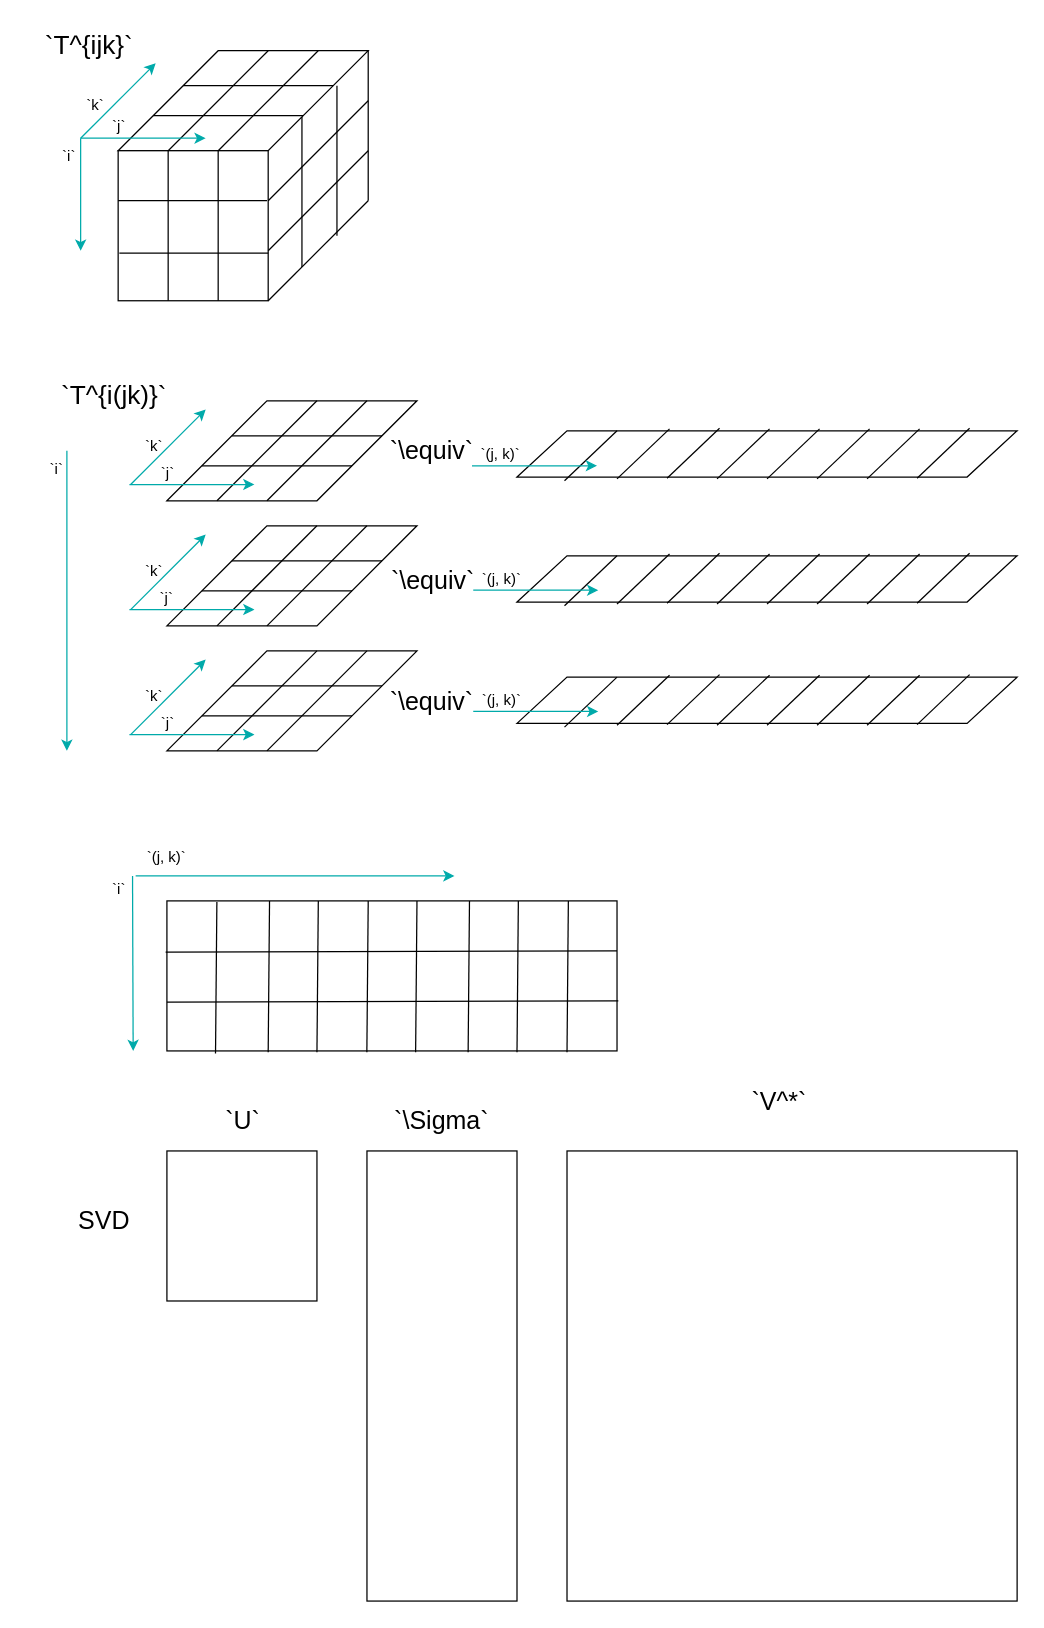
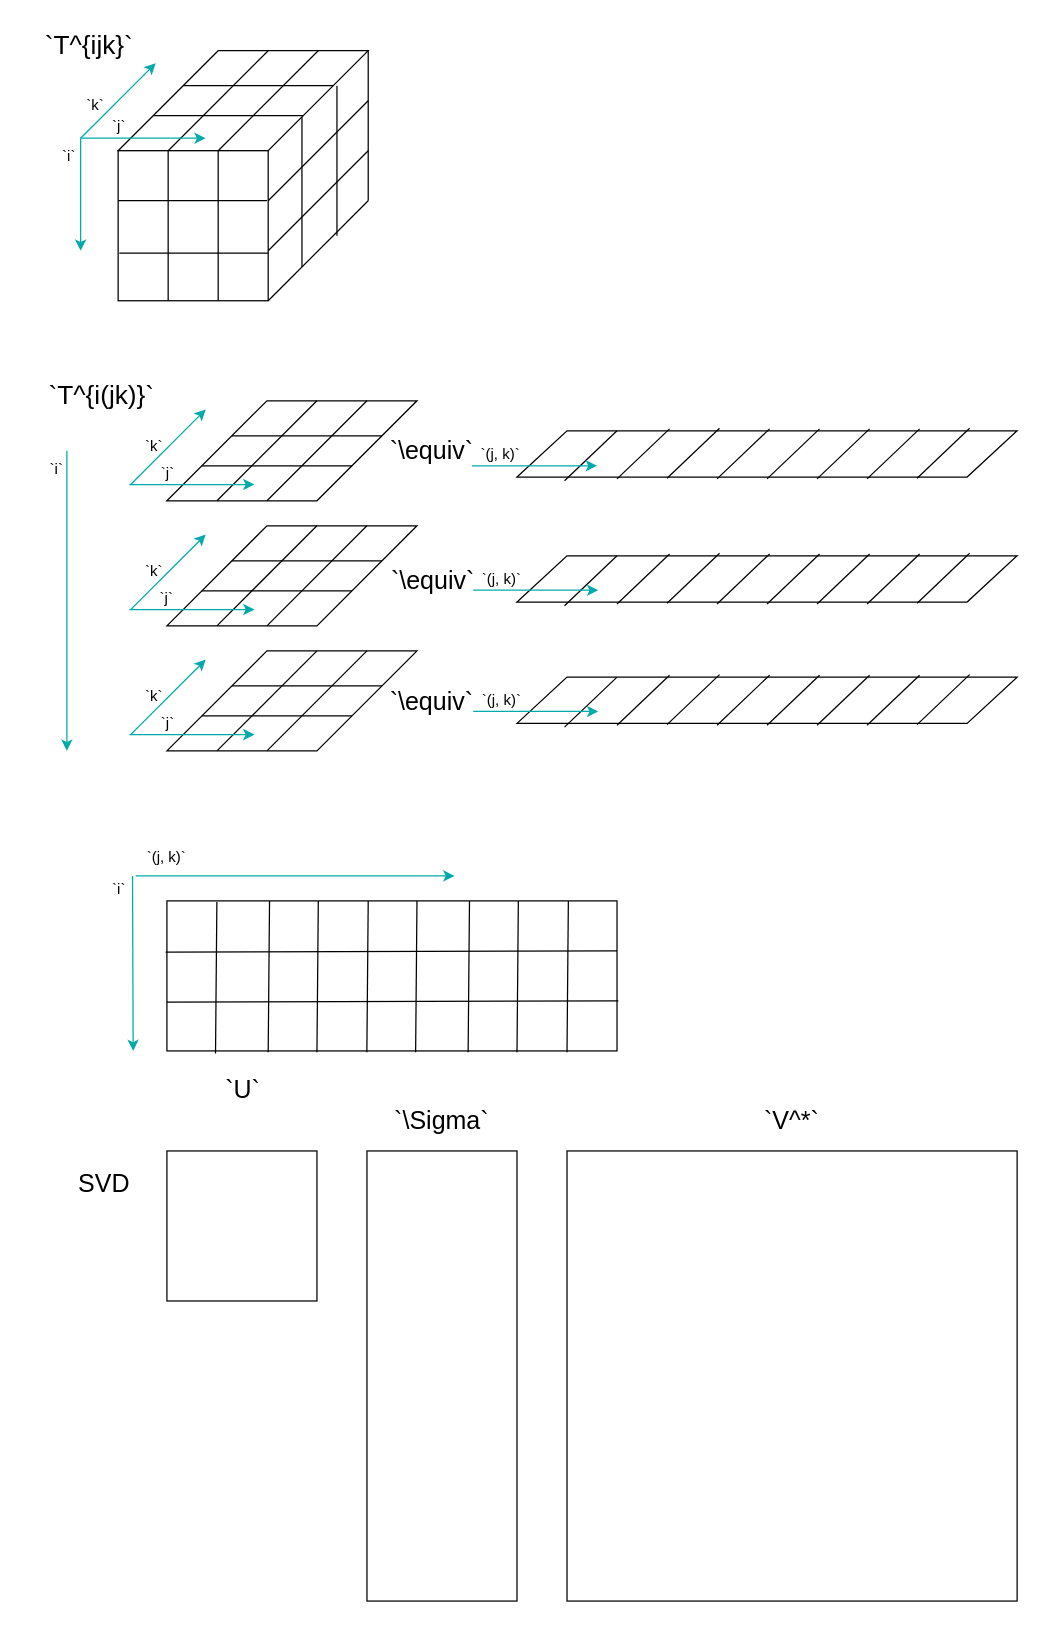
- <mxCell id="88" value="&lt;font style=&quot;font-size: 21px;&quot;&gt;`T^{i(jk)}`&lt;/font&gt;" style="text;html=1;strokeColor=none;fillColor=none;align=center;verticalAlign=middle;whiteSpace=wrap;rounded=0;" vertex="1" parent="1"><mxGeometry x="61" y="300" width="60" height="30" as="geometry" /></mxCell>
+ <mxCell id="88" value="&lt;font style=&quot;font-size: 21px;&quot;&gt;`T^{i(jk)}`&lt;/font&gt;" style="text;html=1;strokeColor=none;fillColor=none;align=center;verticalAlign=middle;whiteSpace=wrap;rounded=0;" vertex="1" parent="1"><mxGeometry x="51" y="300" width="60" height="30" as="geometry" /></mxCell>
- <mxCell id="112" value="`V^*`" style="text;html=1;strokeColor=none;fillColor=none;align=center;verticalAlign=middle;whiteSpace=wrap;rounded=0;fontSize=20;" vertex="1" parent="1"><mxGeometry x="593" y="865" width="60" height="30" as="geometry" /></mxCell>
+ <mxCell id="112" value="`V^*`" style="text;html=1;strokeColor=none;fillColor=none;align=center;verticalAlign=middle;whiteSpace=wrap;rounded=0;fontSize=20;" vertex="1" parent="1"><mxGeometry x="603" y="880" width="60" height="30" as="geometry" /></mxCell>
- <mxCell id="110" value="`U`" style="text;html=1;strokeColor=none;fillColor=none;align=center;verticalAlign=middle;whiteSpace=wrap;rounded=0;fontSize=20;" vertex="1" parent="1"><mxGeometry x="164" y="880" width="60" height="30" as="geometry" /></mxCell>
+ <mxCell id="110" value="`U`" style="text;html=1;strokeColor=none;fillColor=none;align=center;verticalAlign=middle;whiteSpace=wrap;rounded=0;fontSize=20;" vertex="1" parent="1"><mxGeometry x="164" y="855" width="60" height="30" as="geometry" /></mxCell>
- <mxCell id="109" value="SVD" style="text;html=1;strokeColor=none;fillColor=none;align=center;verticalAlign=middle;whiteSpace=wrap;rounded=0;fontSize=20;" vertex="1" parent="1"><mxGeometry x="53" y="960" width="60" height="30" as="geometry" /></mxCell>
+ <mxCell id="109" value="SVD" style="text;html=1;strokeColor=none;fillColor=none;align=center;verticalAlign=middle;whiteSpace=wrap;rounded=0;fontSize=20;" vertex="1" parent="1"><mxGeometry x="53" y="930" width="60" height="30" as="geometry" /></mxCell>
